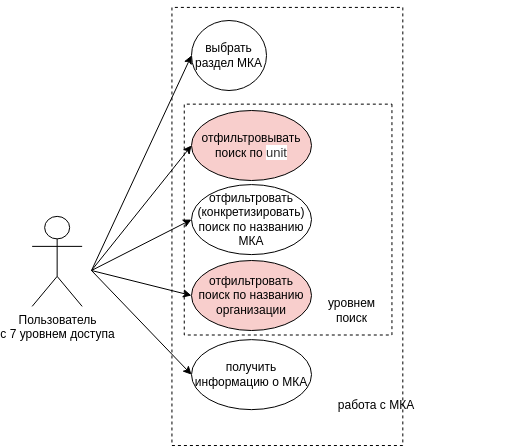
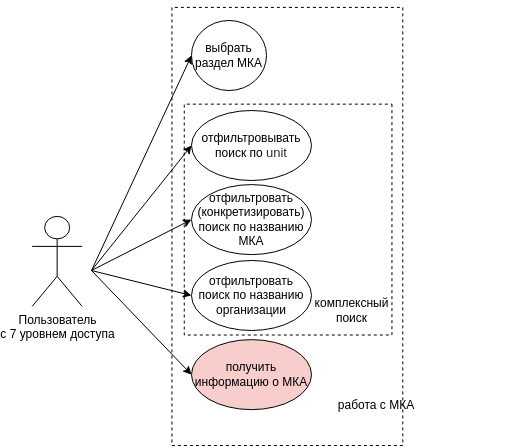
- <mxCell id="5" value="отфильтровывать поиск по&amp;nbsp;&lt;span style=&quot;color: rgb(51, 51, 51); font-family: &amp;quot;YS Text&amp;quot;, Arial, Helvetica, &amp;quot;Arial Unicode MS&amp;quot;, sans-serif; font-size: 13px; text-align: start; background-color: rgb(255, 255, 255);&quot;&gt;unit&lt;/span&gt;" style="ellipse;whiteSpace=wrap;html=1;fillColor=#f8cecc;" vertex="1" parent="1"><mxGeometry x="180" y="110" width="120" height="70" as="geometry" /></mxCell>
+ <mxCell id="5" value="отфильтровывать поиск по&amp;nbsp;&lt;span style=&quot;color: rgb(51, 51, 51); font-family: &amp;quot;YS Text&amp;quot;, Arial, Helvetica, &amp;quot;Arial Unicode MS&amp;quot;, sans-serif; font-size: 13px; text-align: start; background-color: rgb(255, 255, 255);&quot;&gt;unit&lt;/span&gt;" style="ellipse;whiteSpace=wrap;html=1;" vertex="1" parent="1"><mxGeometry x="180" y="110" width="120" height="70" as="geometry" /></mxCell>
- <mxCell id="10" value="отфильтровать поиск по названию организации" style="ellipse;whiteSpace=wrap;html=1;fillColor=#f8cecc;" vertex="1" parent="1"><mxGeometry x="180" y="260" width="120" height="70" as="geometry" /></mxCell>
+ <mxCell id="10" value="отфильтровать поиск по названию организации" style="ellipse;whiteSpace=wrap;html=1;" vertex="1" parent="1"><mxGeometry x="180" y="260" width="120" height="70" as="geometry" /></mxCell>
- <mxCell id="11" value="уровнем &lt;br&gt;поиск" style="text;html=1;align=center;verticalAlign=middle;resizable=0;points=[];autosize=1;strokeColor=none;fillColor=none;" vertex="1" parent="1"><mxGeometry x="290" y="290" width="100" height="40" as="geometry" /></mxCell>
+ <mxCell id="11" value="комплексный &lt;br&gt;поиск" style="text;html=1;align=center;verticalAlign=middle;resizable=0;points=[];autosize=1;strokeColor=none;fillColor=none;" vertex="1" parent="1"><mxGeometry x="290" y="290" width="100" height="40" as="geometry" /></mxCell>
- <mxCell id="7" value="получить информацию о МКА" style="ellipse;whiteSpace=wrap;html=1;" vertex="1" parent="1"><mxGeometry x="180" y="339.13" width="120" height="70" as="geometry" /></mxCell>
+ <mxCell id="7" value="получить информацию о МКА" style="ellipse;whiteSpace=wrap;html=1;fillColor=#f8cecc;" vertex="1" parent="1"><mxGeometry x="180" y="339.13" width="120" height="70" as="geometry" /></mxCell>
